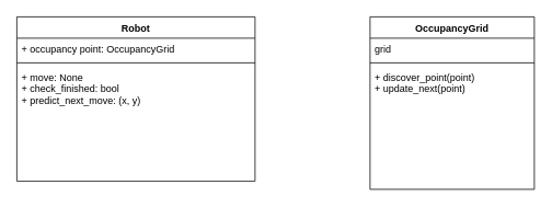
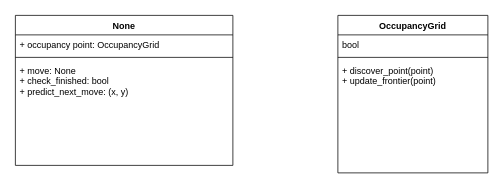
- <mxCell id="2" value="Robot" style="swimlane;fontStyle=1;align=center;verticalAlign=top;childLayout=stackLayout;horizontal=1;startSize=26;horizontalStack=0;resizeParent=1;resizeParentMax=0;resizeLast=0;collapsible=1;marginBottom=0;" vertex="1" parent="1"><mxGeometry x="20" y="20" width="290" height="200" as="geometry" /></mxCell>
+ <mxCell id="2" value="None" style="swimlane;fontStyle=1;align=center;verticalAlign=top;childLayout=stackLayout;horizontal=1;startSize=26;horizontalStack=0;resizeParent=1;resizeParentMax=0;resizeLast=0;collapsible=1;marginBottom=0;" vertex="1" parent="1"><mxGeometry x="20" y="20" width="290" height="200" as="geometry" /></mxCell>
- <mxCell id="7" value="grid" style="text;strokeColor=none;fillColor=none;align=left;verticalAlign=top;spacingLeft=4;spacingRight=4;overflow=hidden;rotatable=0;points=[[0,0.5],[1,0.5]];portConstraint=eastwest;" vertex="1" parent="6"><mxGeometry y="26" width="200" height="26" as="geometry" /></mxCell>
+ <mxCell id="7" value="bool" style="text;strokeColor=none;fillColor=none;align=left;verticalAlign=top;spacingLeft=4;spacingRight=4;overflow=hidden;rotatable=0;points=[[0,0.5],[1,0.5]];portConstraint=eastwest;" vertex="1" parent="6"><mxGeometry y="26" width="200" height="26" as="geometry" /></mxCell>
- <mxCell id="9" value="+ discover_point(point)&#10;+ update_next(point)" style="text;strokeColor=none;fillColor=none;align=left;verticalAlign=top;spacingLeft=4;spacingRight=4;overflow=hidden;rotatable=0;points=[[0,0.5],[1,0.5]];portConstraint=eastwest;" vertex="1" parent="6"><mxGeometry y="60" width="200" height="150" as="geometry" /></mxCell>
+ <mxCell id="9" value="+ discover_point(point)&#10;+ update_frontier(point)" style="text;strokeColor=none;fillColor=none;align=left;verticalAlign=top;spacingLeft=4;spacingRight=4;overflow=hidden;rotatable=0;points=[[0,0.5],[1,0.5]];portConstraint=eastwest;" vertex="1" parent="6"><mxGeometry y="60" width="200" height="150" as="geometry" /></mxCell>
